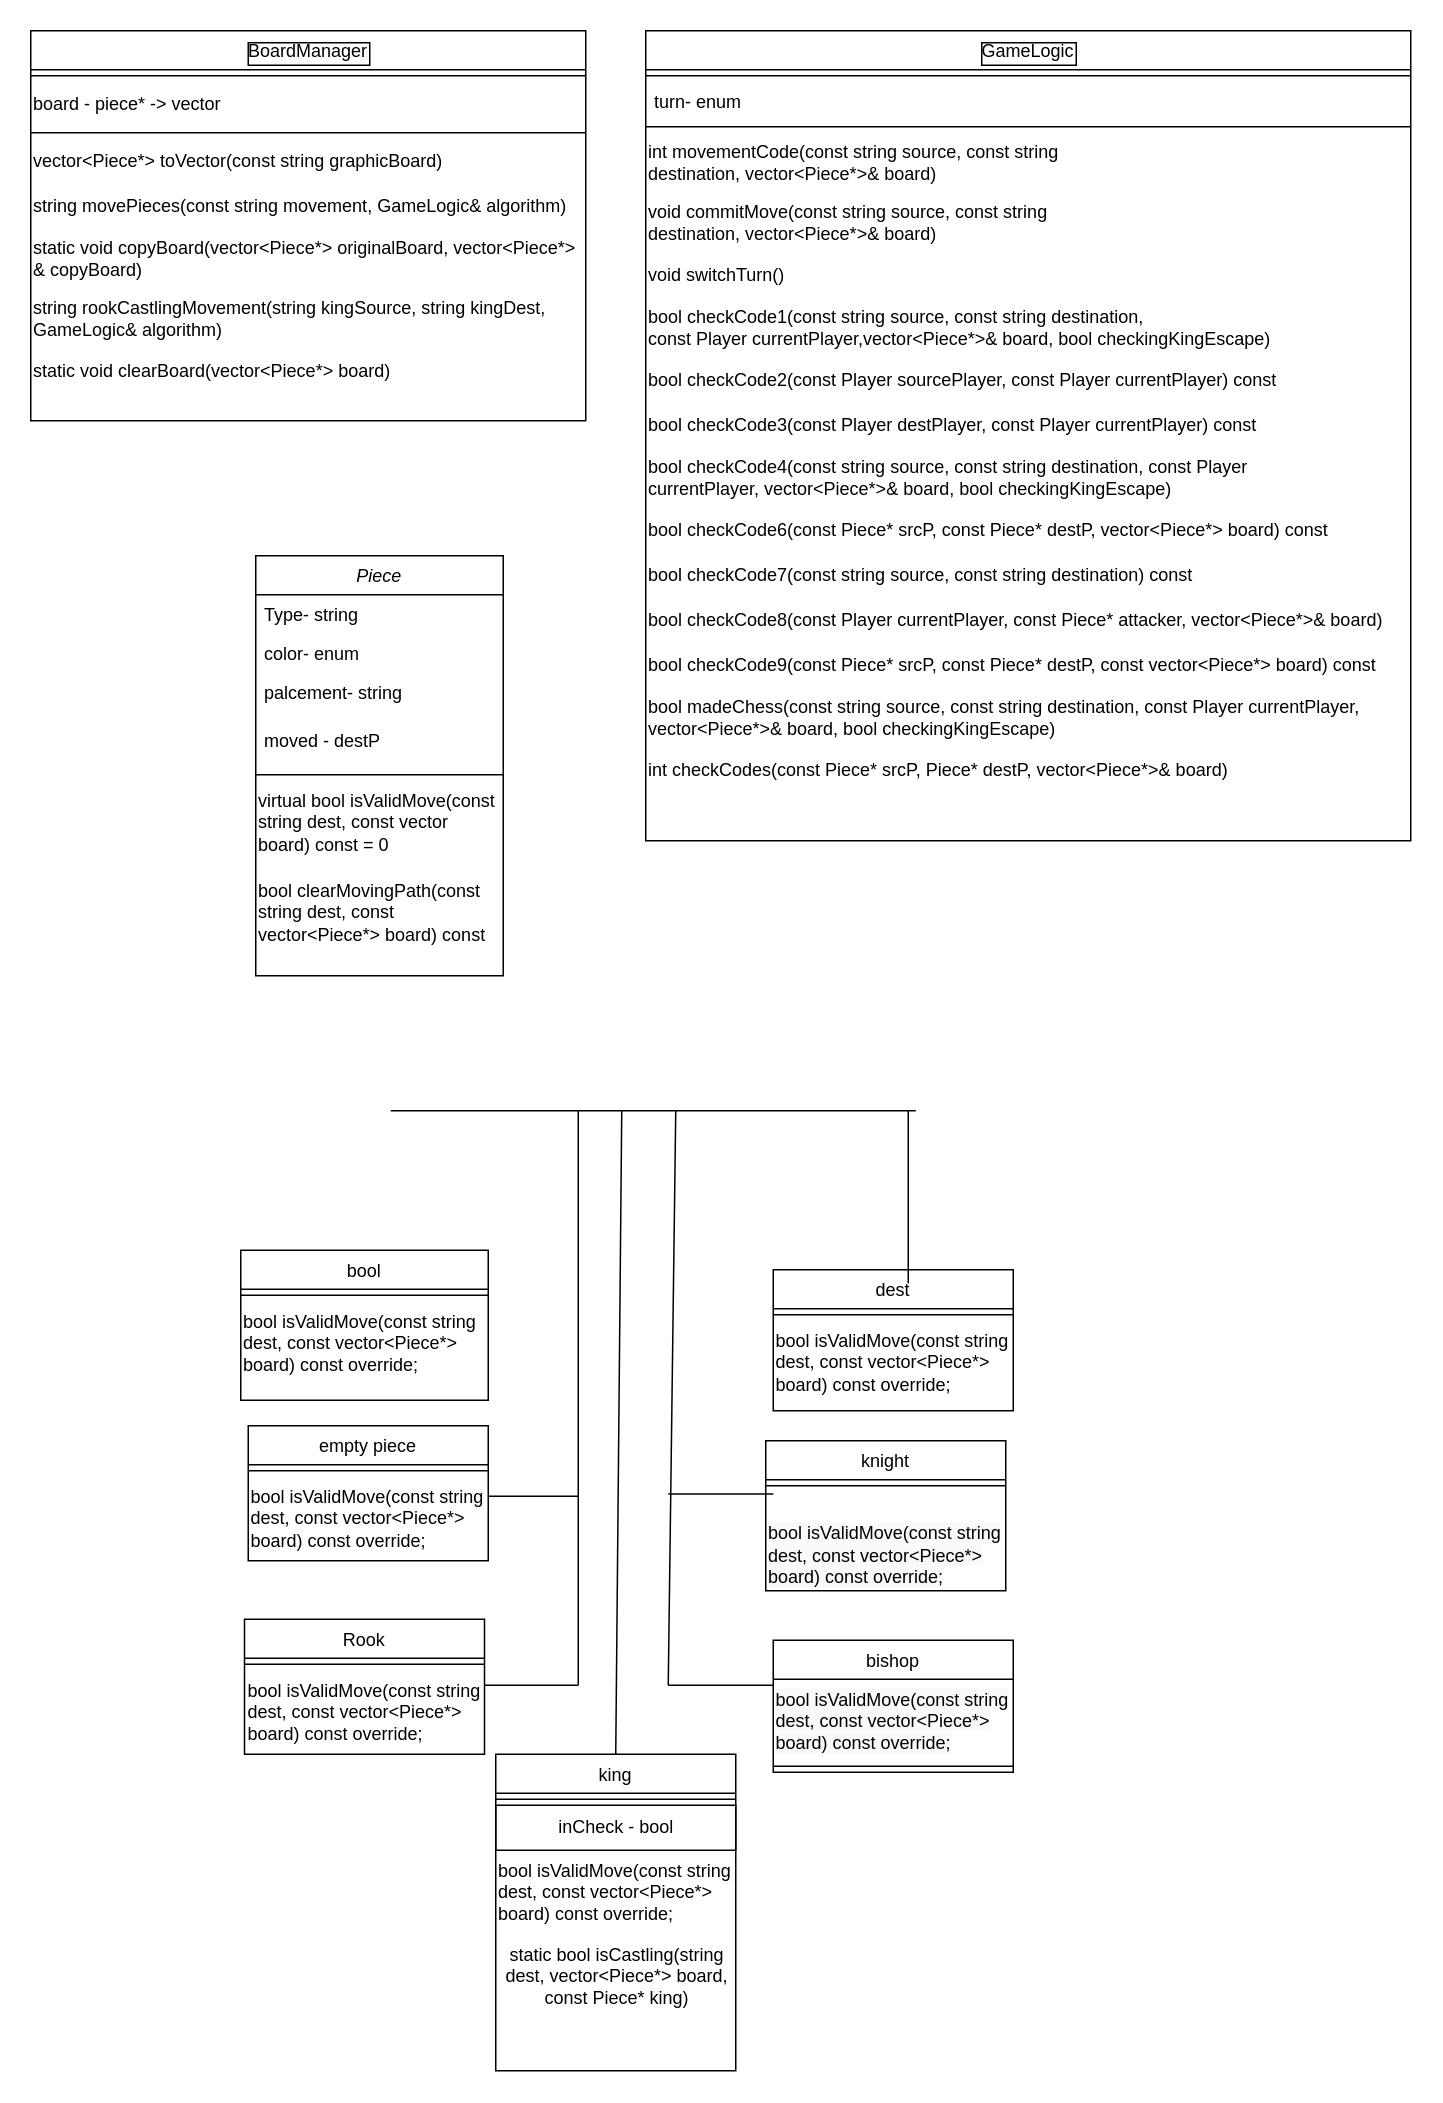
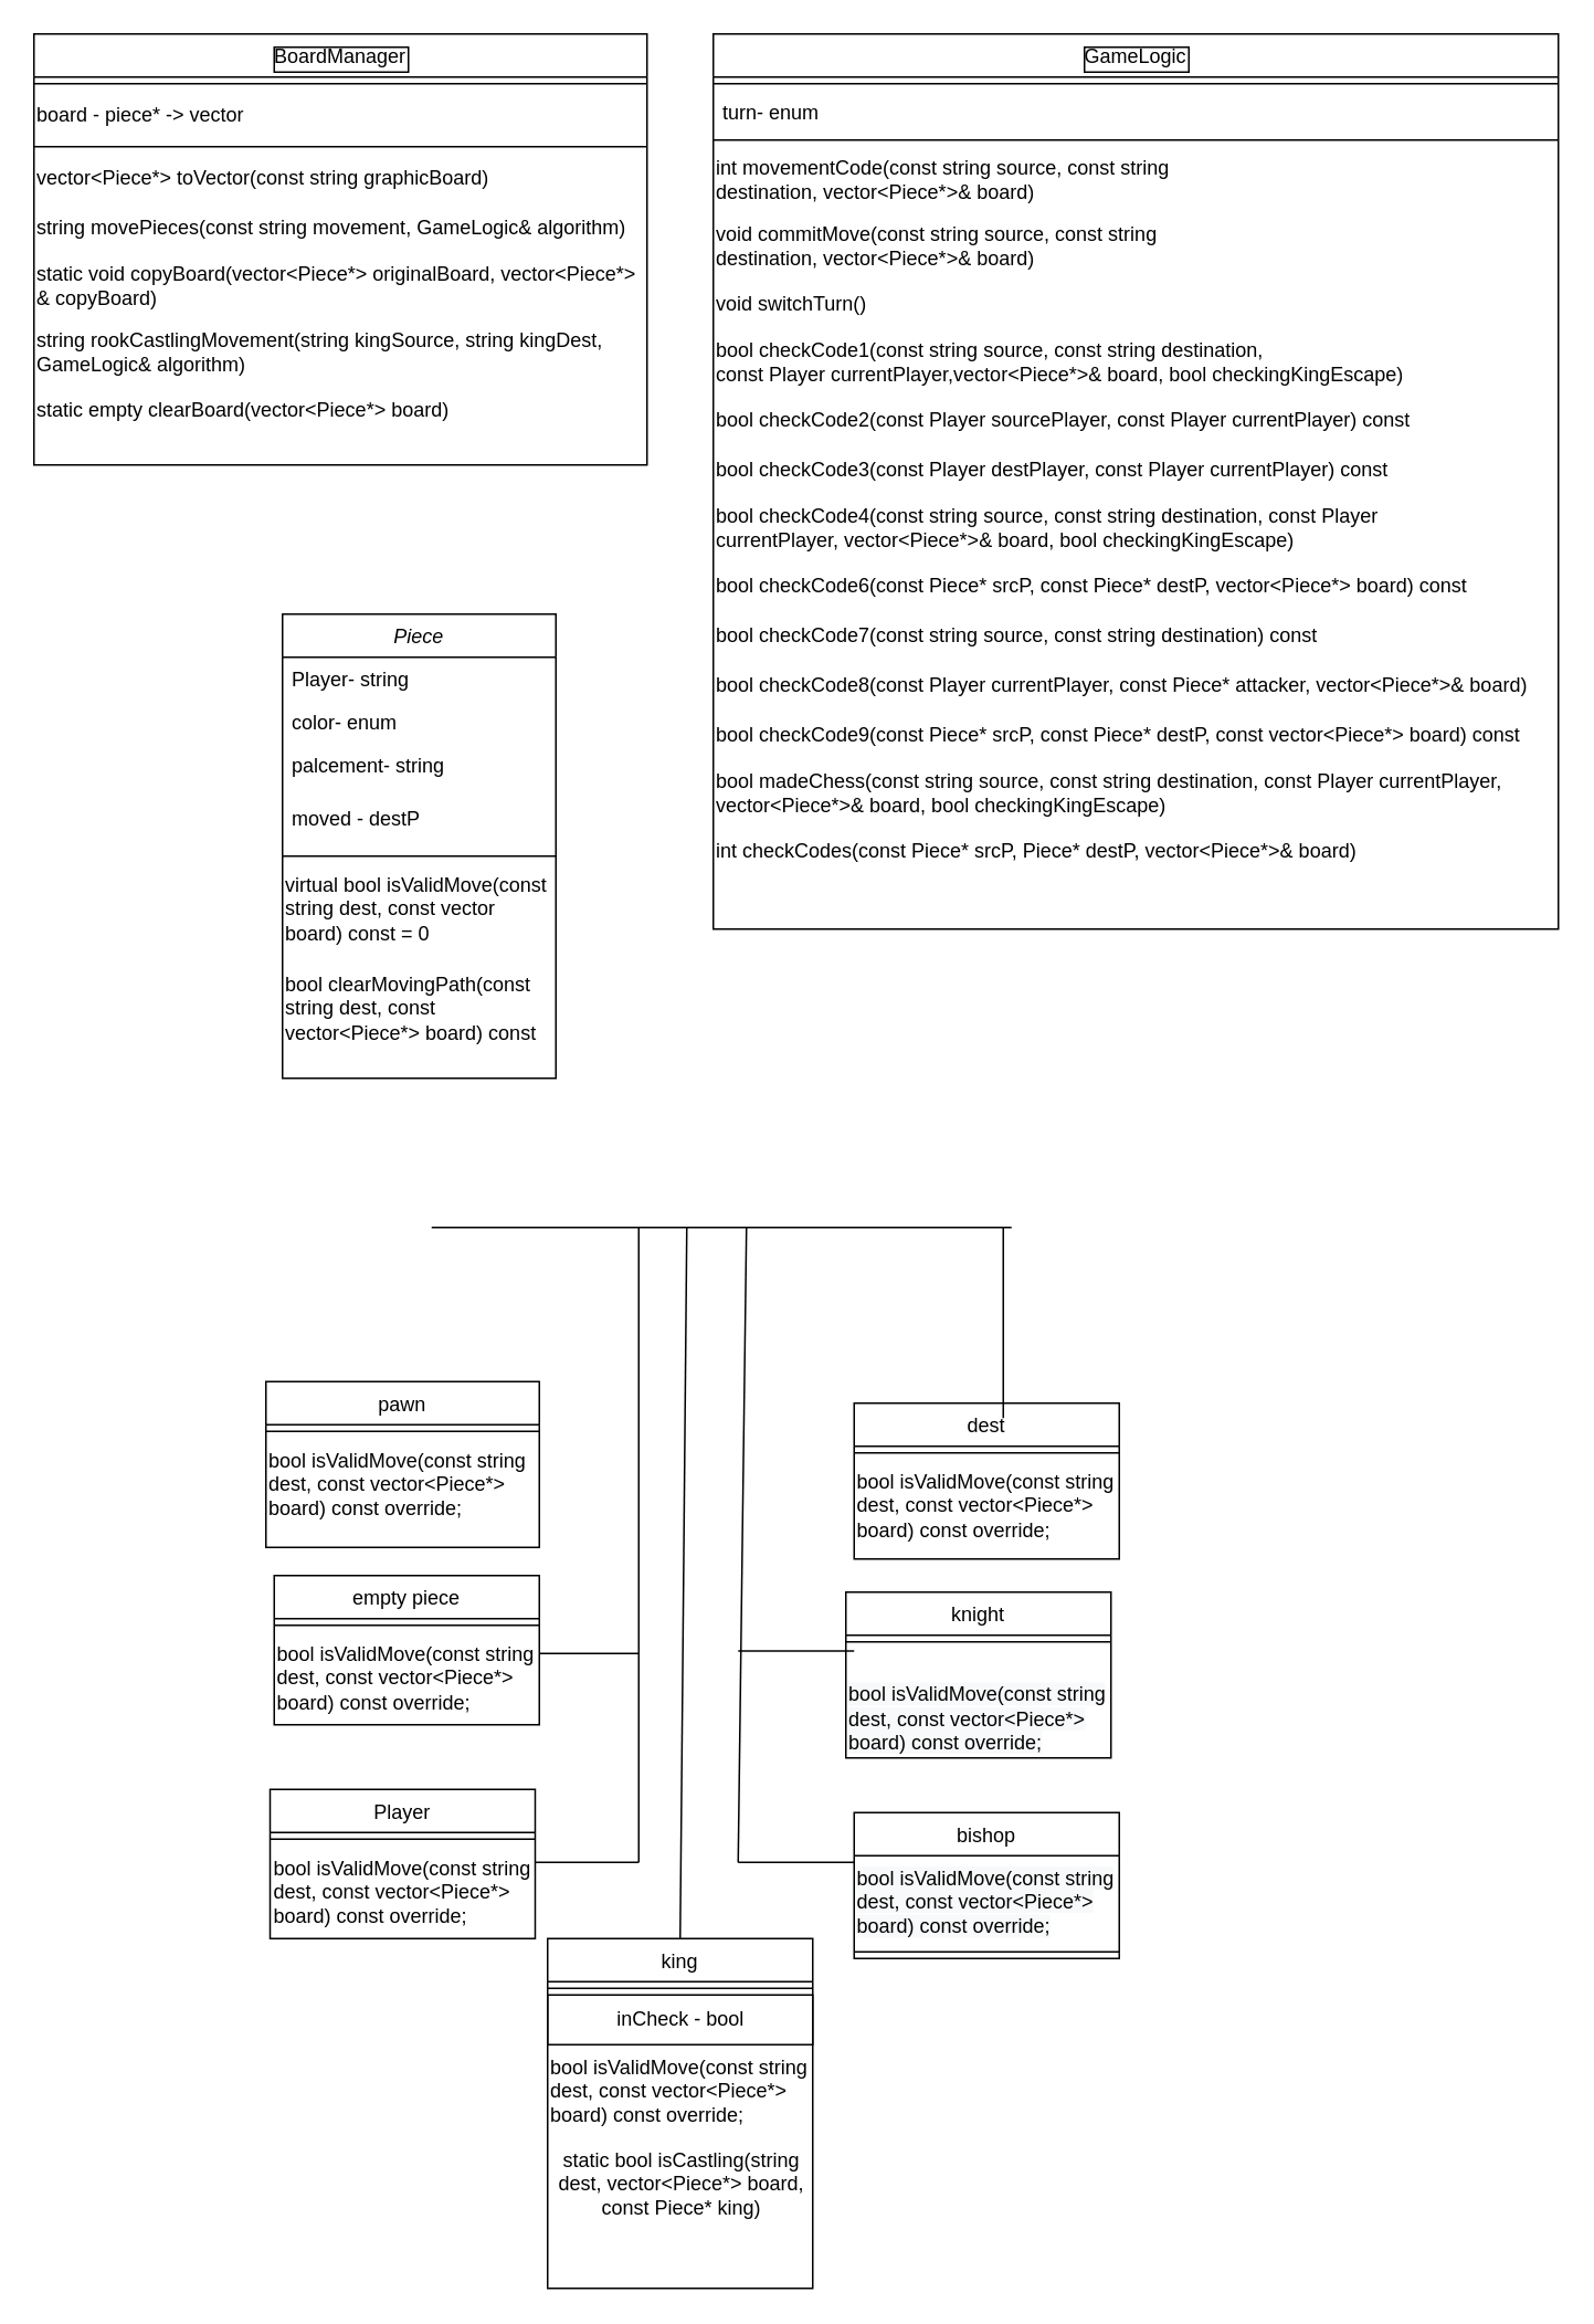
- <mxCell id="63" value="static void clearBoard(vector&amp;lt;Piece*&amp;gt; board)" style="text;html=1;align=left;verticalAlign=middle;resizable=0;points=[];autosize=1;strokeColor=none;fillColor=none;" vertex="1" parent="55"><mxGeometry y="212" width="370" height="30" as="geometry" /></mxCell>
+ <mxCell id="63" value="static empty clearBoard(vector&amp;lt;Piece*&amp;gt; board)" style="text;html=1;align=left;verticalAlign=middle;resizable=0;points=[];autosize=1;strokeColor=none;fillColor=none;" vertex="1" parent="55"><mxGeometry y="212" width="370" height="30" as="geometry" /></mxCell>
- <mxCell id="3" value="Type- string" style="text;align=left;verticalAlign=top;spacingLeft=4;spacingRight=4;overflow=hidden;rotatable=0;points=[[0,0.5],[1,0.5]];portConstraint=eastwest;" parent="2" vertex="1"><mxGeometry y="26" width="165" height="26" as="geometry" /></mxCell>
+ <mxCell id="3" value="Player- string" style="text;align=left;verticalAlign=top;spacingLeft=4;spacingRight=4;overflow=hidden;rotatable=0;points=[[0,0.5],[1,0.5]];portConstraint=eastwest;" parent="2" vertex="1"><mxGeometry y="26" width="165" height="26" as="geometry" /></mxCell>
- <mxCell id="10" value="bool" style="swimlane;fontStyle=0;align=center;verticalAlign=top;childLayout=stackLayout;horizontal=1;startSize=26;horizontalStack=0;resizeParent=1;resizeLast=0;collapsible=1;marginBottom=0;rounded=0;shadow=0;strokeWidth=1;" parent="1" vertex="1"><mxGeometry x="160" y="833" width="165" height="100" as="geometry"><mxRectangle x="130" y="380" width="160" height="26" as="alternateBounds" /></mxGeometry></mxCell>
+ <mxCell id="10" value="pawn" style="swimlane;fontStyle=0;align=center;verticalAlign=top;childLayout=stackLayout;horizontal=1;startSize=26;horizontalStack=0;resizeParent=1;resizeLast=0;collapsible=1;marginBottom=0;rounded=0;shadow=0;strokeWidth=1;" parent="1" vertex="1"><mxGeometry x="160" y="833" width="165" height="100" as="geometry"><mxRectangle x="130" y="380" width="160" height="26" as="alternateBounds" /></mxGeometry></mxCell>
- <mxCell id="46" value="Rook" style="swimlane;fontStyle=0;align=center;verticalAlign=top;childLayout=stackLayout;horizontal=1;startSize=26;horizontalStack=0;resizeParent=1;resizeLast=0;collapsible=1;marginBottom=0;rounded=0;shadow=0;strokeWidth=1;" parent="1" vertex="1"><mxGeometry x="162.5" y="1079" width="160" height="90" as="geometry"><mxRectangle x="340" y="380" width="170" height="26" as="alternateBounds" /></mxGeometry></mxCell>
+ <mxCell id="46" value="Player" style="swimlane;fontStyle=0;align=center;verticalAlign=top;childLayout=stackLayout;horizontal=1;startSize=26;horizontalStack=0;resizeParent=1;resizeLast=0;collapsible=1;marginBottom=0;rounded=0;shadow=0;strokeWidth=1;" parent="1" vertex="1"><mxGeometry x="162.5" y="1079" width="160" height="90" as="geometry"><mxRectangle x="340" y="380" width="170" height="26" as="alternateBounds" /></mxGeometry></mxCell>
